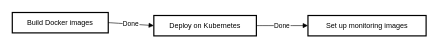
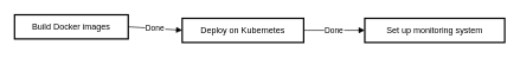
- <mxCell id="4" value="Set up monitoring images" style="whiteSpace=wrap;strokeWidth=2;" vertex="1" parent="1"><mxGeometry x="513" width="197" height="34" as="geometry" y="25" /></mxCell>
+ <mxCell id="4" value="Set up monitoring system" style="whiteSpace=wrap;strokeWidth=2;" vertex="1" parent="1"><mxGeometry x="513" width="197" height="34" as="geometry" y="25" /></mxCell>
